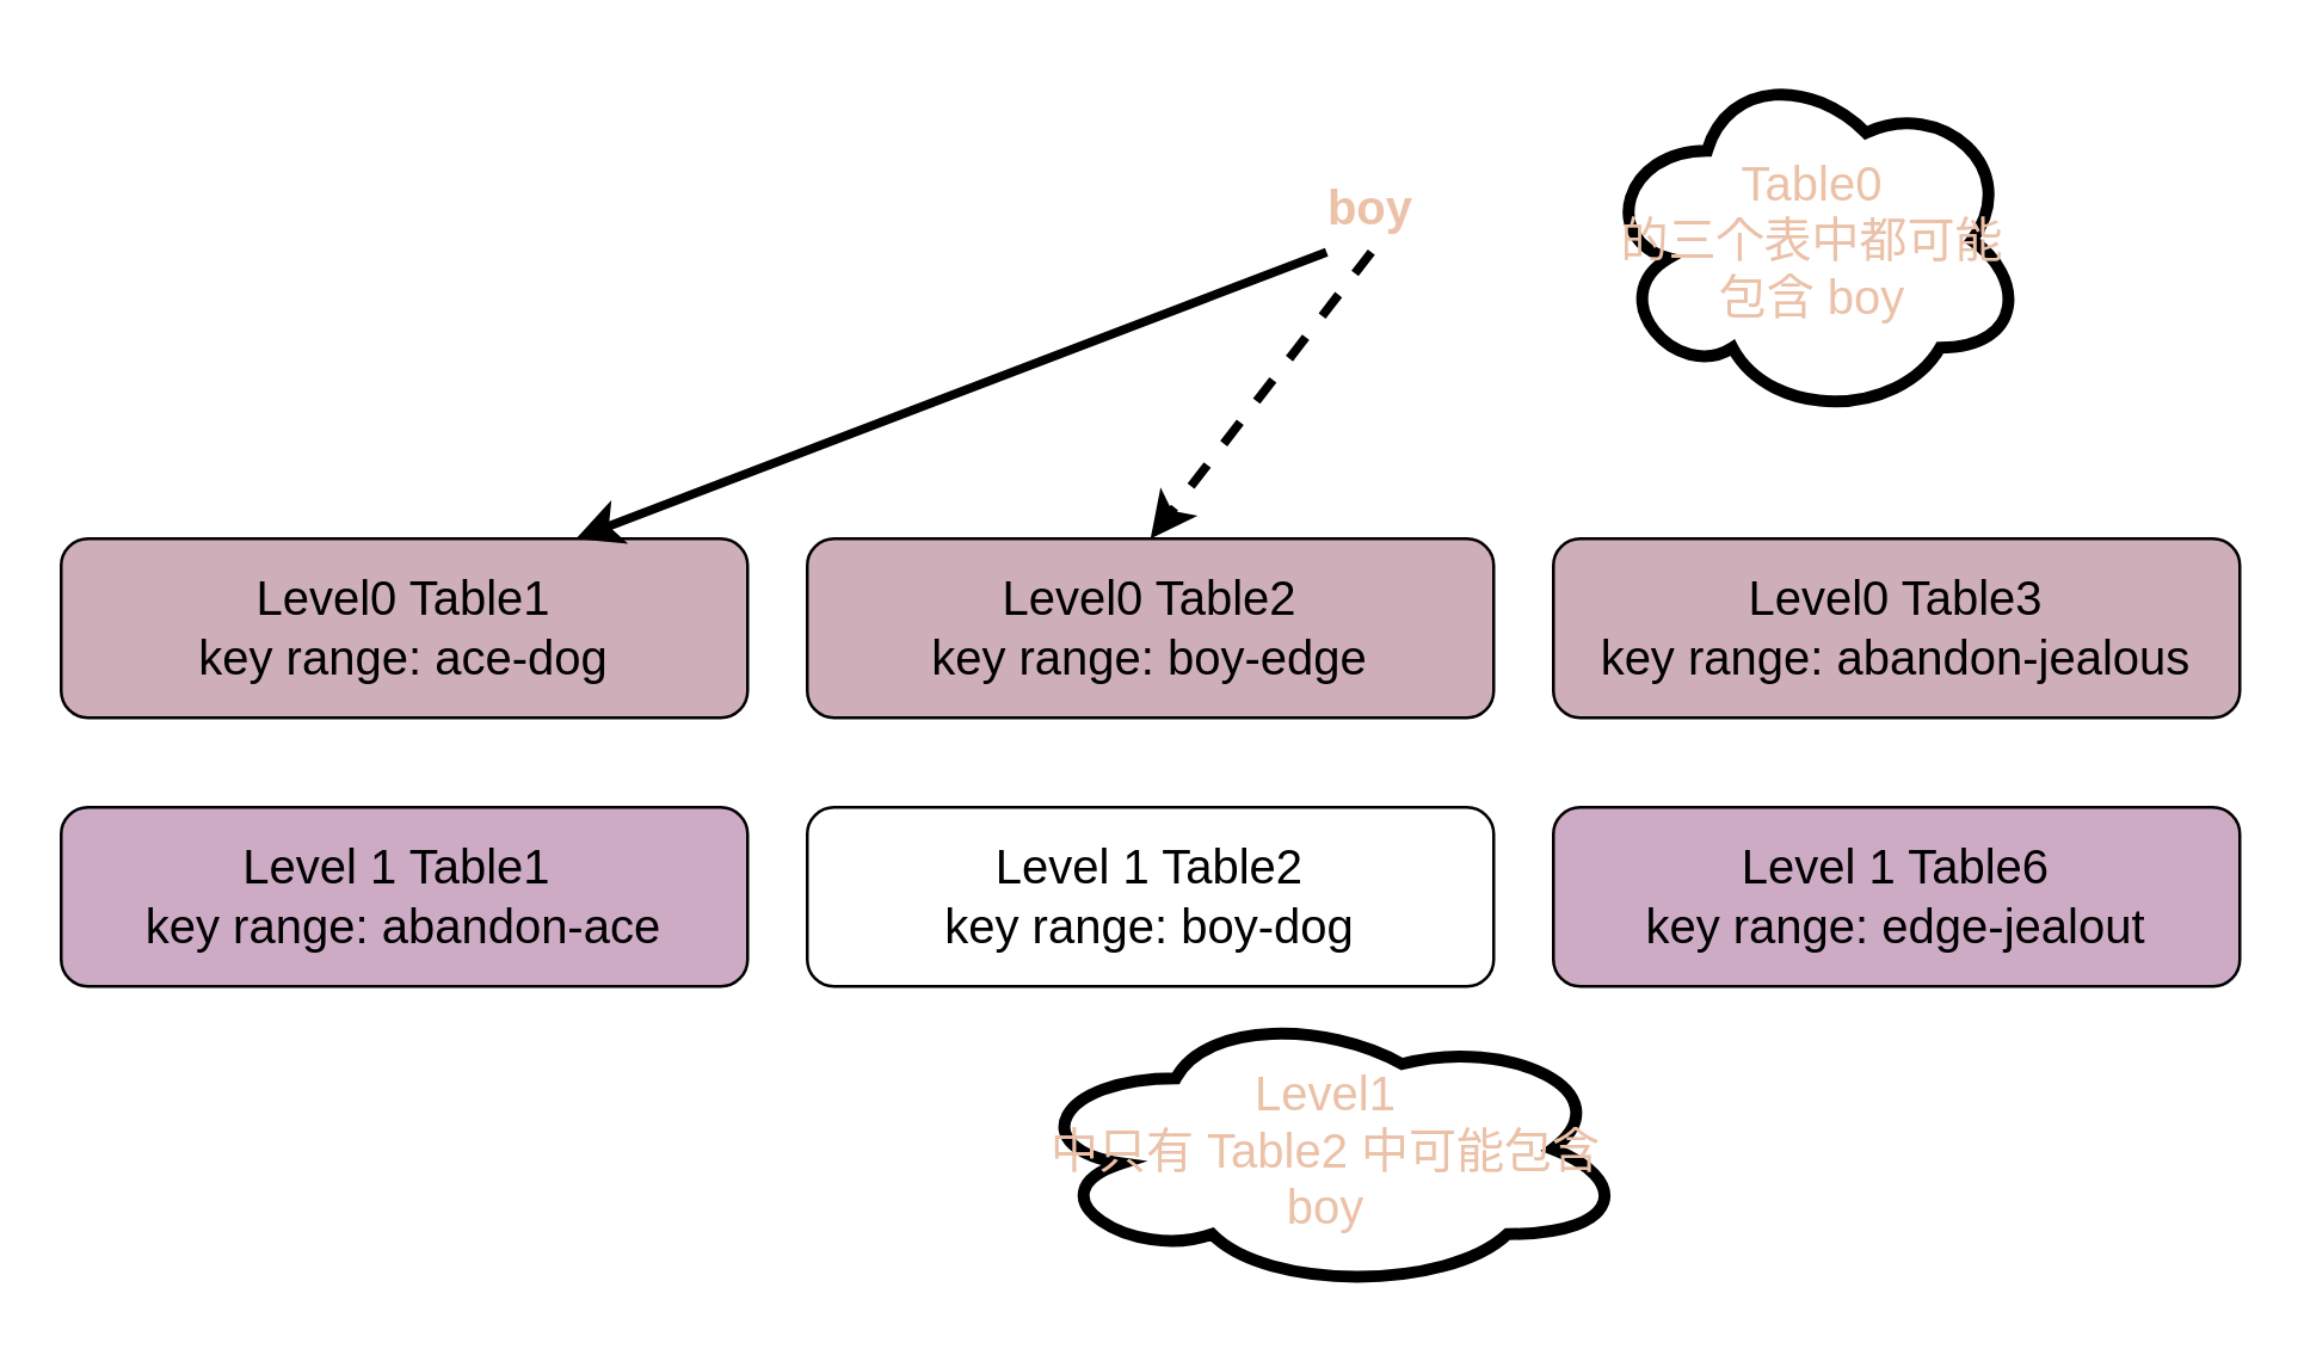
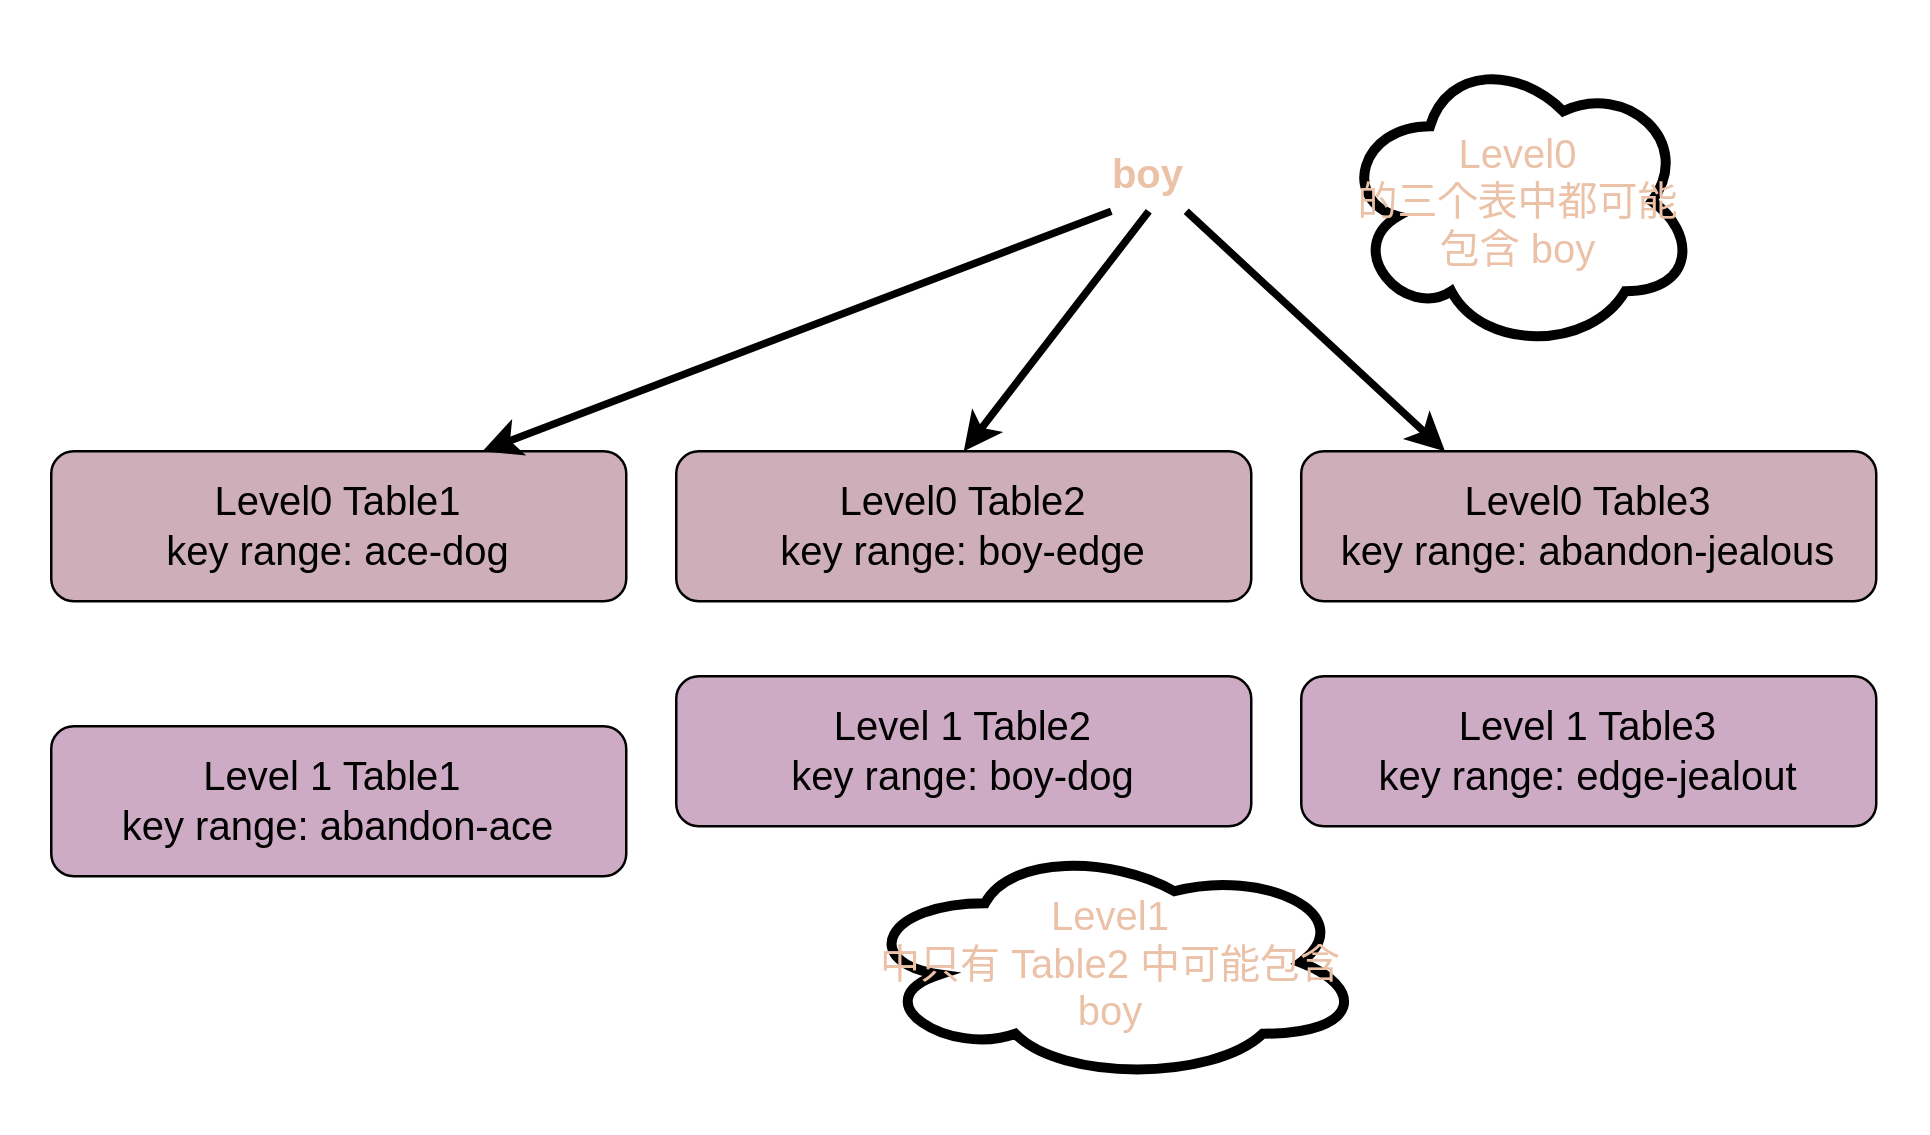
- <mxCell id="12" value="Table0 &lt;br&gt;的三个表中都可能包含 boy" style="ellipse;shape=cloud;whiteSpace=wrap;html=1;strokeColor=default;strokeWidth=4;fontSize=16;fontColor=#EBC1A8;fillColor=#FFFFFF;" vertex="1" parent="1"><mxGeometry x="536" y="20" width="142" height="120" as="geometry" /></mxCell>
+ <mxCell id="12" value="Level0 &lt;br&gt;的三个表中都可能包含 boy" style="ellipse;shape=cloud;whiteSpace=wrap;html=1;strokeColor=default;strokeWidth=4;fontSize=16;fontColor=#EBC1A8;fillColor=#FFFFFF;" vertex="1" parent="1"><mxGeometry x="536" y="20" width="142" height="120" as="geometry" /></mxCell>
+ <mxCell id="10" value="" style="endArrow=classic;html=1;fontSize=16;fontColor=#EBC1A8;exitX=0.75;exitY=1;exitDx=0;exitDy=0;entryX=0.25;entryY=0;entryDx=0;entryDy=0;strokeWidth=3;" edge="1" parent="1" source="8" target="4"><mxGeometry width="50" height="50" relative="1" as="geometry"><mxPoint x="361" y="124" as="sourcePoint" /><mxPoint x="202.5" y="190" as="targetPoint" /></mxGeometry></mxCell>
- <mxCell id="11" value="" style="endArrow=classic;html=1;fontSize=16;fontColor=#EBC1A8;exitX=0.5;exitY=1;exitDx=0;exitDy=0;entryX=0.5;entryY=0;entryDx=0;entryDy=0;strokeWidth=3;dashed=1;" edge="1" parent="1" source="8" target="3"><mxGeometry width="50" height="50" relative="1" as="geometry"><mxPoint x="361" y="124" as="sourcePoint" /><mxPoint x="202.5" y="190" as="targetPoint" /></mxGeometry></mxCell>
+ <mxCell id="11" value="" style="endArrow=classic;html=1;fontSize=16;fontColor=#EBC1A8;exitX=0.5;exitY=1;exitDx=0;exitDy=0;entryX=0.5;entryY=0;entryDx=0;entryDy=0;strokeWidth=3;" edge="1" parent="1" source="8" target="3"><mxGeometry width="50" height="50" relative="1" as="geometry"><mxPoint x="361" y="124" as="sourcePoint" /><mxPoint x="202.5" y="190" as="targetPoint" /></mxGeometry></mxCell>
- <mxCell id="5" value="Level 1 Table1&amp;nbsp;&lt;br&gt;key range: abandon-ace" style="rounded=1;whiteSpace=wrap;html=1;fontSize=16;fillColor=#CEABC5;" parent="1" vertex="1"><mxGeometry x="20" y="270" width="230" height="60" as="geometry" /></mxCell>
+ <mxCell id="5" value="Level 1 Table1&amp;nbsp;&lt;br&gt;key range: abandon-ace" style="rounded=1;whiteSpace=wrap;html=1;fontSize=16;fillColor=#CEABC5;" parent="1" vertex="1"><mxGeometry x="20" y="290" width="230" height="60" as="geometry" /></mxCell>
- <mxCell id="6" value="Level 1 Table2&lt;br&gt;key range: boy-dog" style="rounded=1;whiteSpace=wrap;html=1;fontSize=16;fillColor=#ffffff;" parent="1" vertex="1"><mxGeometry x="270" y="270" width="230" height="60" as="geometry" /></mxCell>
+ <mxCell id="6" value="Level 1 Table2&lt;br&gt;key range: boy-dog" style="rounded=1;whiteSpace=wrap;html=1;fontSize=16;fillColor=#CEABC5;" parent="1" vertex="1"><mxGeometry x="270" y="270" width="230" height="60" as="geometry" /></mxCell>
- <mxCell id="7" value="Level 1 Table6&lt;br&gt;key range: edge-jealout" style="rounded=1;whiteSpace=wrap;html=1;fontSize=16;fillColor=#CEABC5;" parent="1" vertex="1"><mxGeometry x="520" y="270" width="230" height="60" as="geometry" /></mxCell>
+ <mxCell id="7" value="Level 1 Table3&lt;br&gt;key range: edge-jealout" style="rounded=1;whiteSpace=wrap;html=1;fontSize=16;fillColor=#CEABC5;" parent="1" vertex="1"><mxGeometry x="520" y="270" width="230" height="60" as="geometry" /></mxCell>
